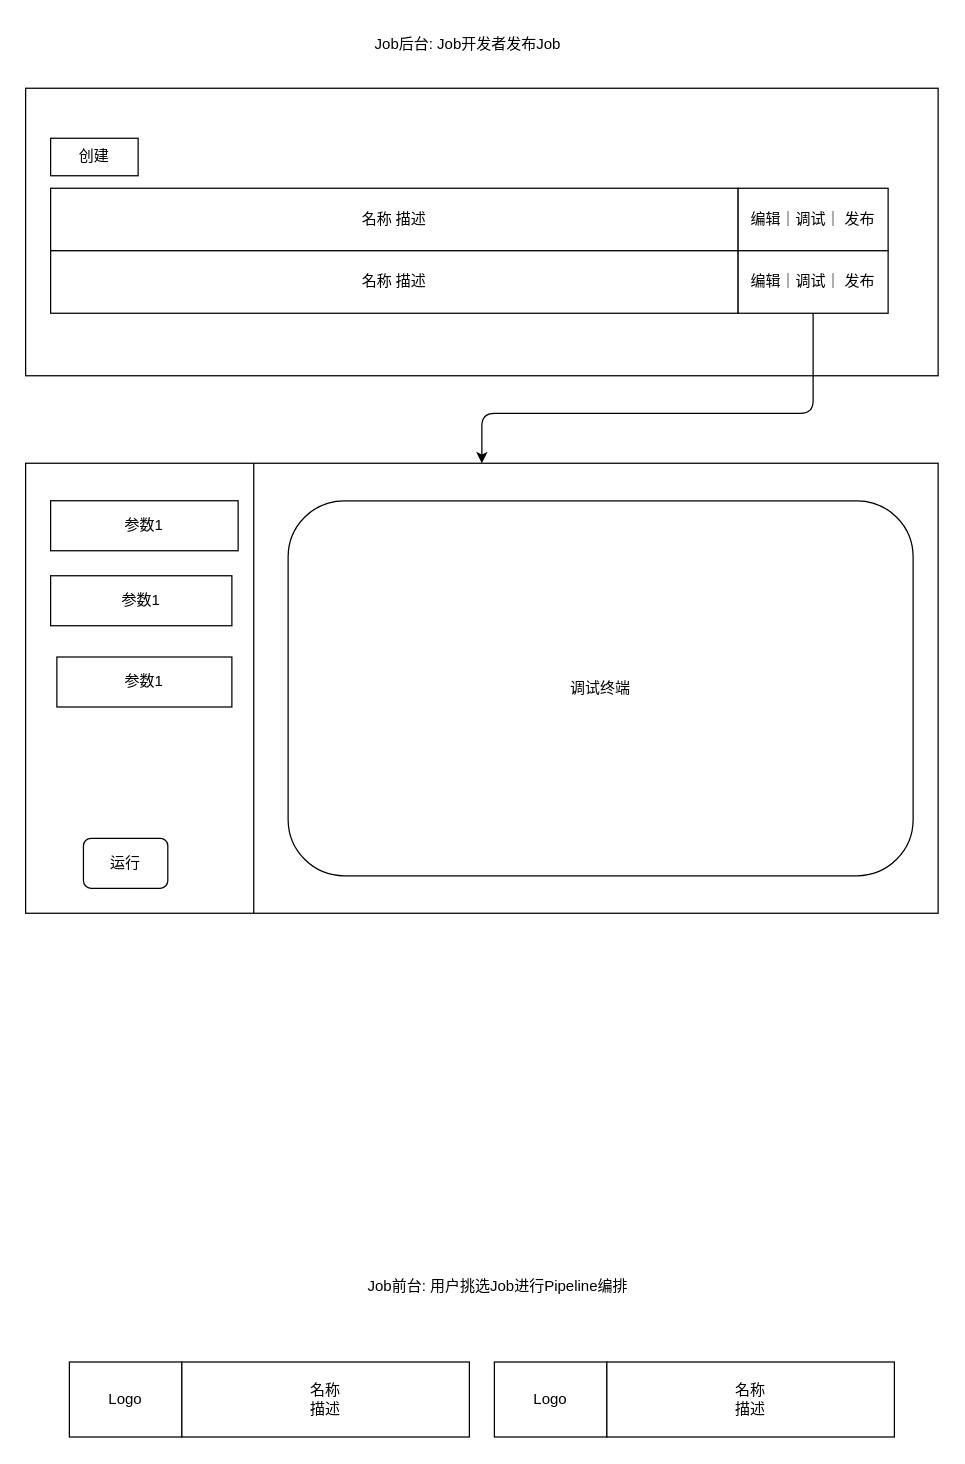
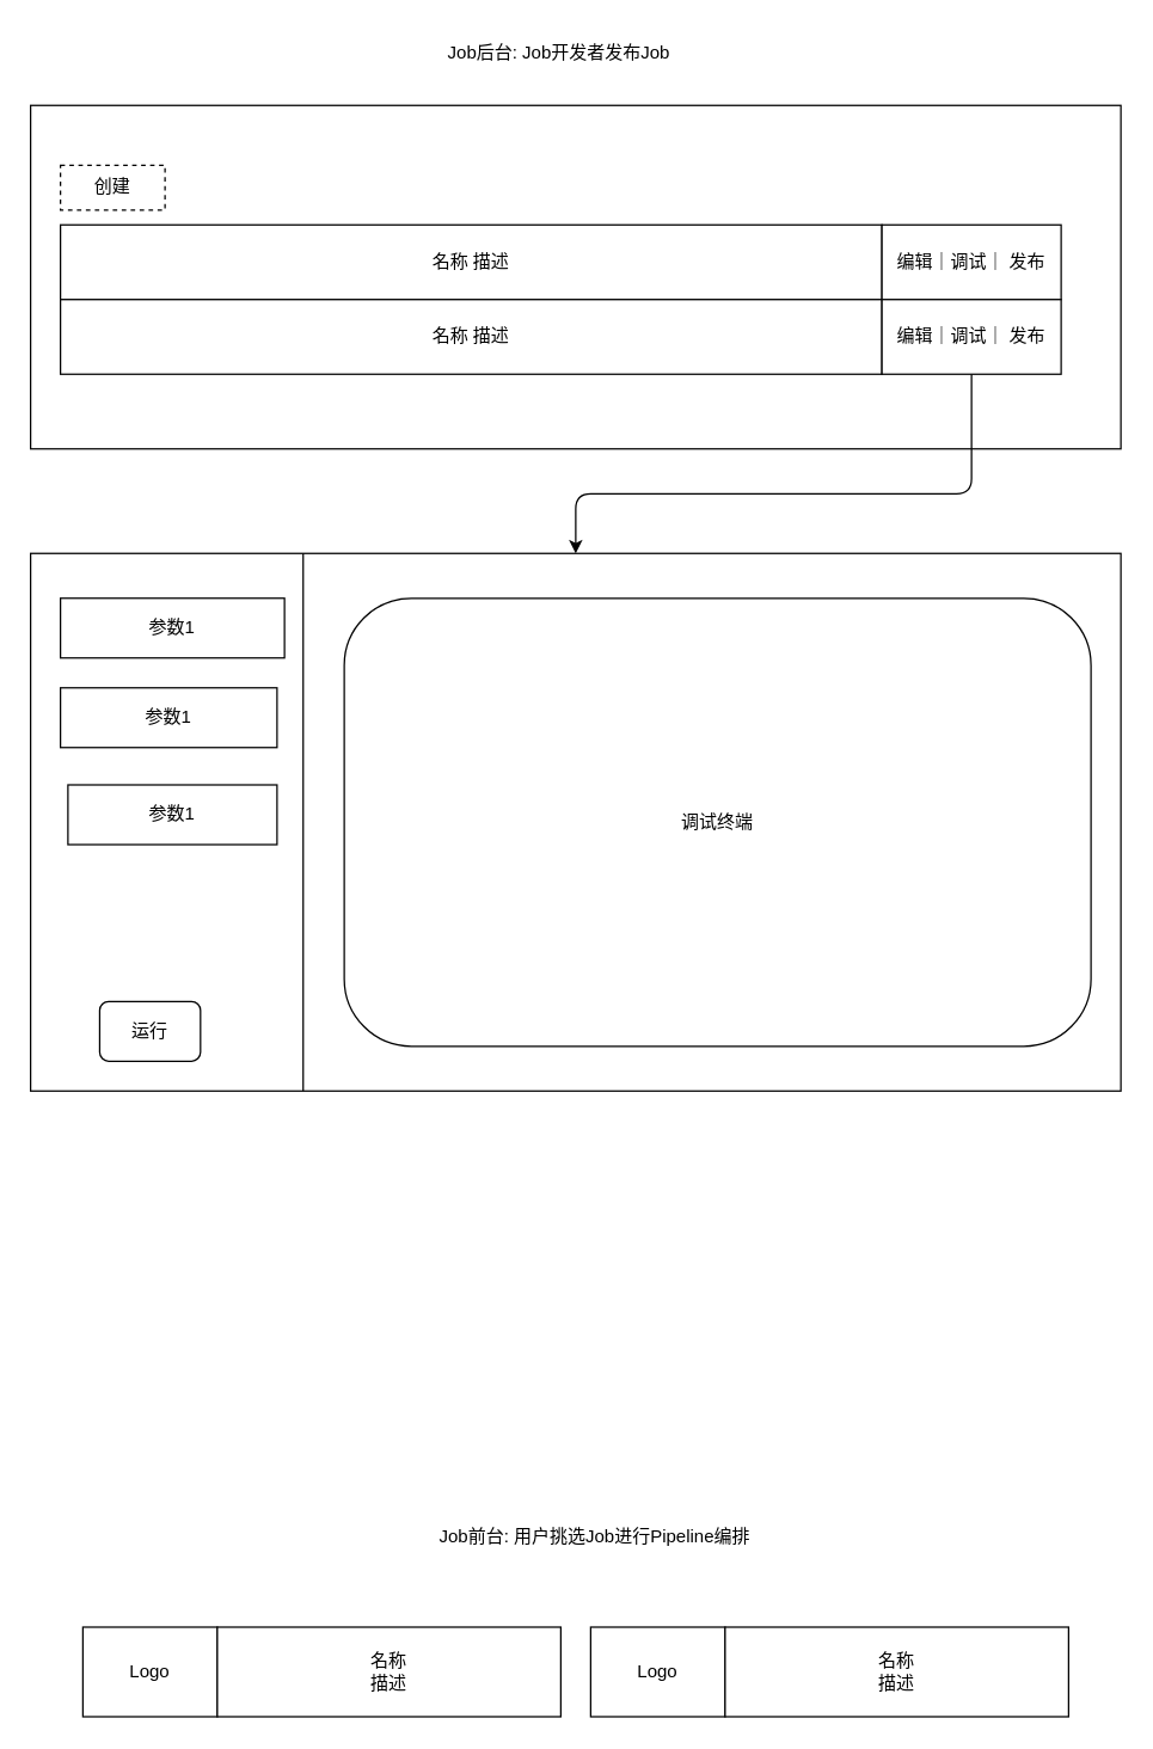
- <mxCell id="13" value="创建" style="rounded=0;whiteSpace=wrap;html=1;" vertex="1" parent="1"><mxGeometry x="40" y="110" width="70" height="30" as="geometry" /></mxCell>
+ <mxCell id="13" value="创建" style="rounded=0;whiteSpace=wrap;html=1;dashed=1;" vertex="1" parent="1"><mxGeometry x="40" y="110" width="70" height="30" as="geometry" /></mxCell>
